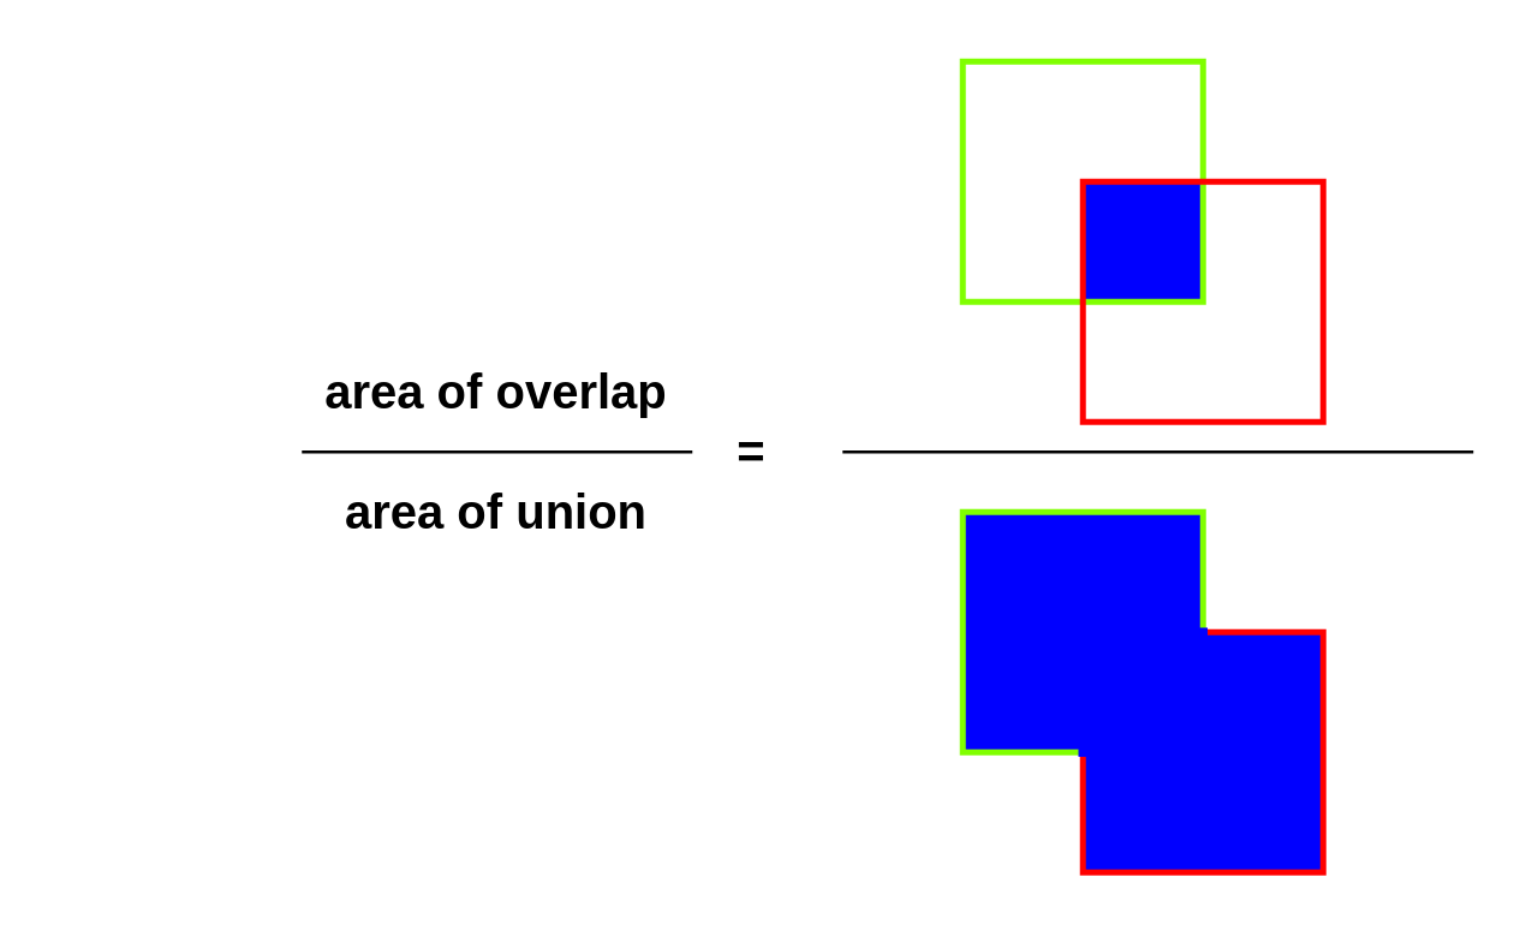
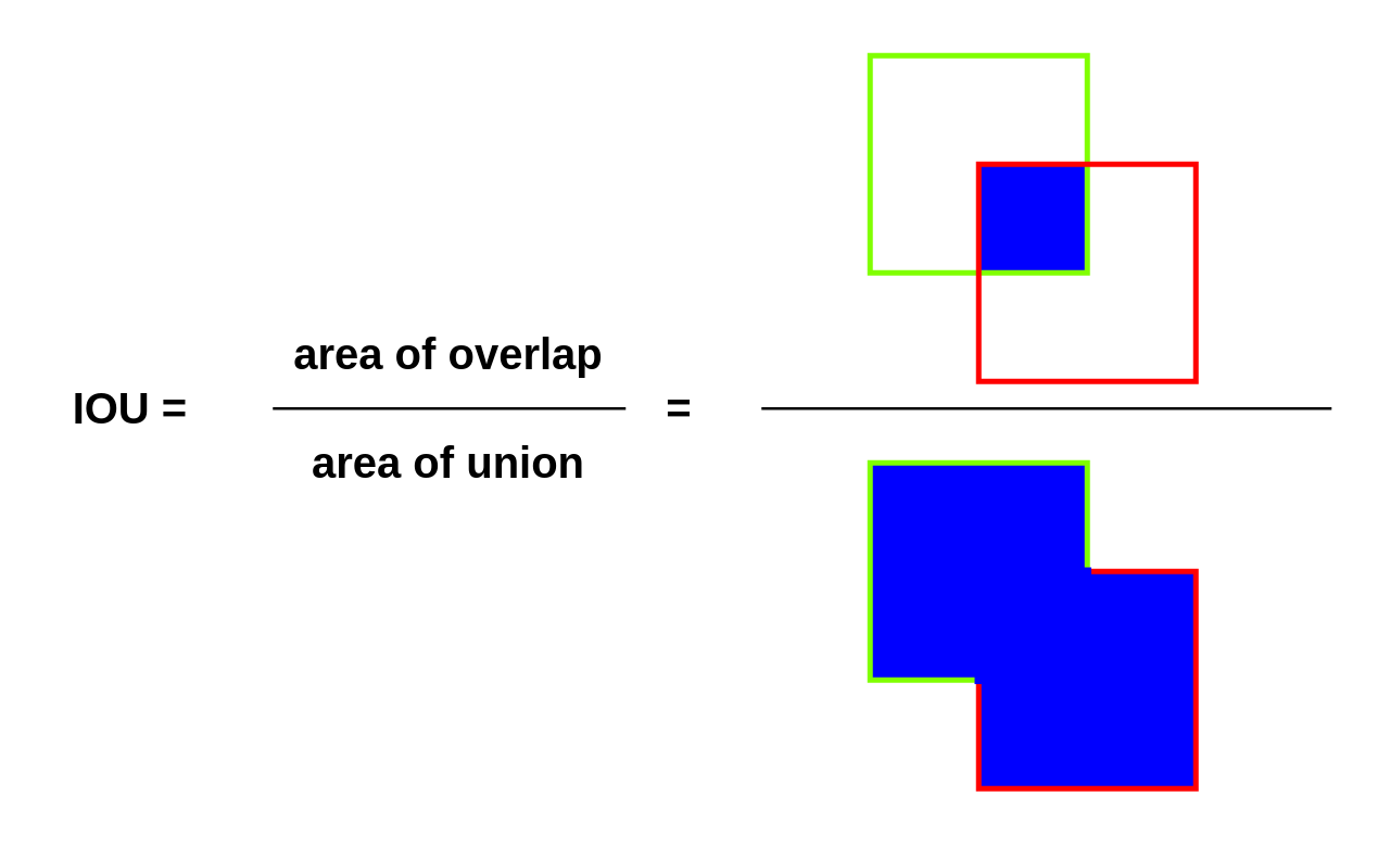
+ <mxCell id="4" value="&lt;b&gt;&lt;font style=&quot;font-size: 16px&quot;&gt;IOU =&amp;nbsp;&lt;/font&gt;&lt;/b&gt;" style="text;html=1;strokeColor=none;fillColor=none;align=center;verticalAlign=middle;whiteSpace=wrap;rounded=0;" vertex="1" parent="1"><mxGeometry x="20" y="140" width="60" height="20" as="geometry" /></mxCell>
